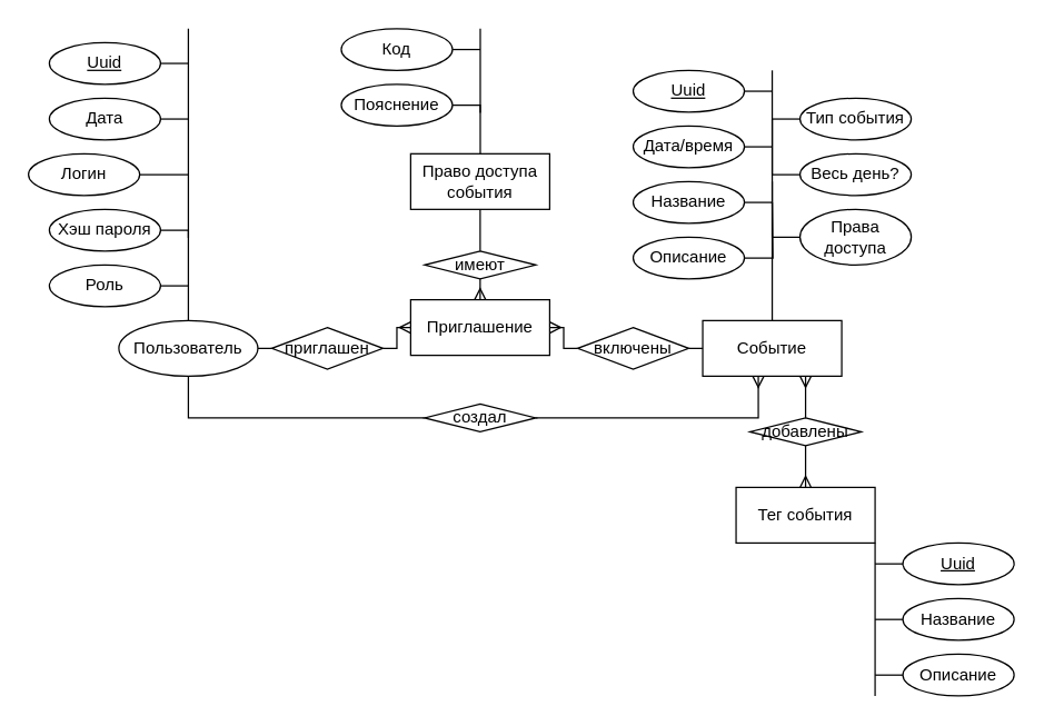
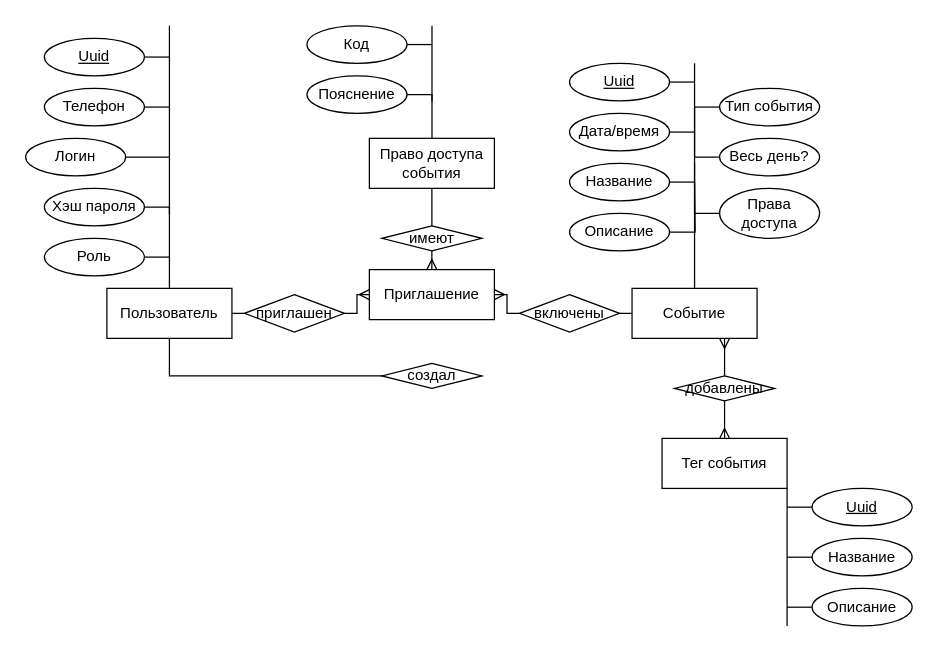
- <mxCell id="13" value="Дата" style="ellipse;whiteSpace=wrap;html=1;align=center;" parent="1" vertex="1"><mxGeometry x="35" y="70" width="80" height="30" as="geometry" /></mxCell>
+ <mxCell id="13" value="Телефон" style="ellipse;whiteSpace=wrap;html=1;align=center;" parent="1" vertex="1"><mxGeometry x="35" y="70" width="80" height="30" as="geometry" /></mxCell>
- <mxCell id="3" value="Пользователь" style="ellipse;whiteSpace=wrap;html=1;align=center;" parent="1" vertex="1"><mxGeometry x="85" y="230" width="100" height="40" as="geometry" /></mxCell>
+ <mxCell id="3" value="Пользователь" style="whiteSpace=wrap;html=1;align=center;" parent="1" vertex="1"><mxGeometry x="85" y="230" width="100" height="40" as="geometry" /></mxCell>
- <mxCell id="47" value="" style="edgeStyle=orthogonalEdgeStyle;fontSize=12;html=1;endArrow=ERmany;rounded=0;startArrow=none;" parent="1" source="52" target="5" edge="1"><mxGeometry width="100" height="100" relative="1" as="geometry"><mxPoint x="295" y="260" as="sourcePoint" /><mxPoint x="345" y="260" as="targetPoint" /><Array as="points"><mxPoint x="545" y="300" /></Array></mxGeometry></mxCell>
